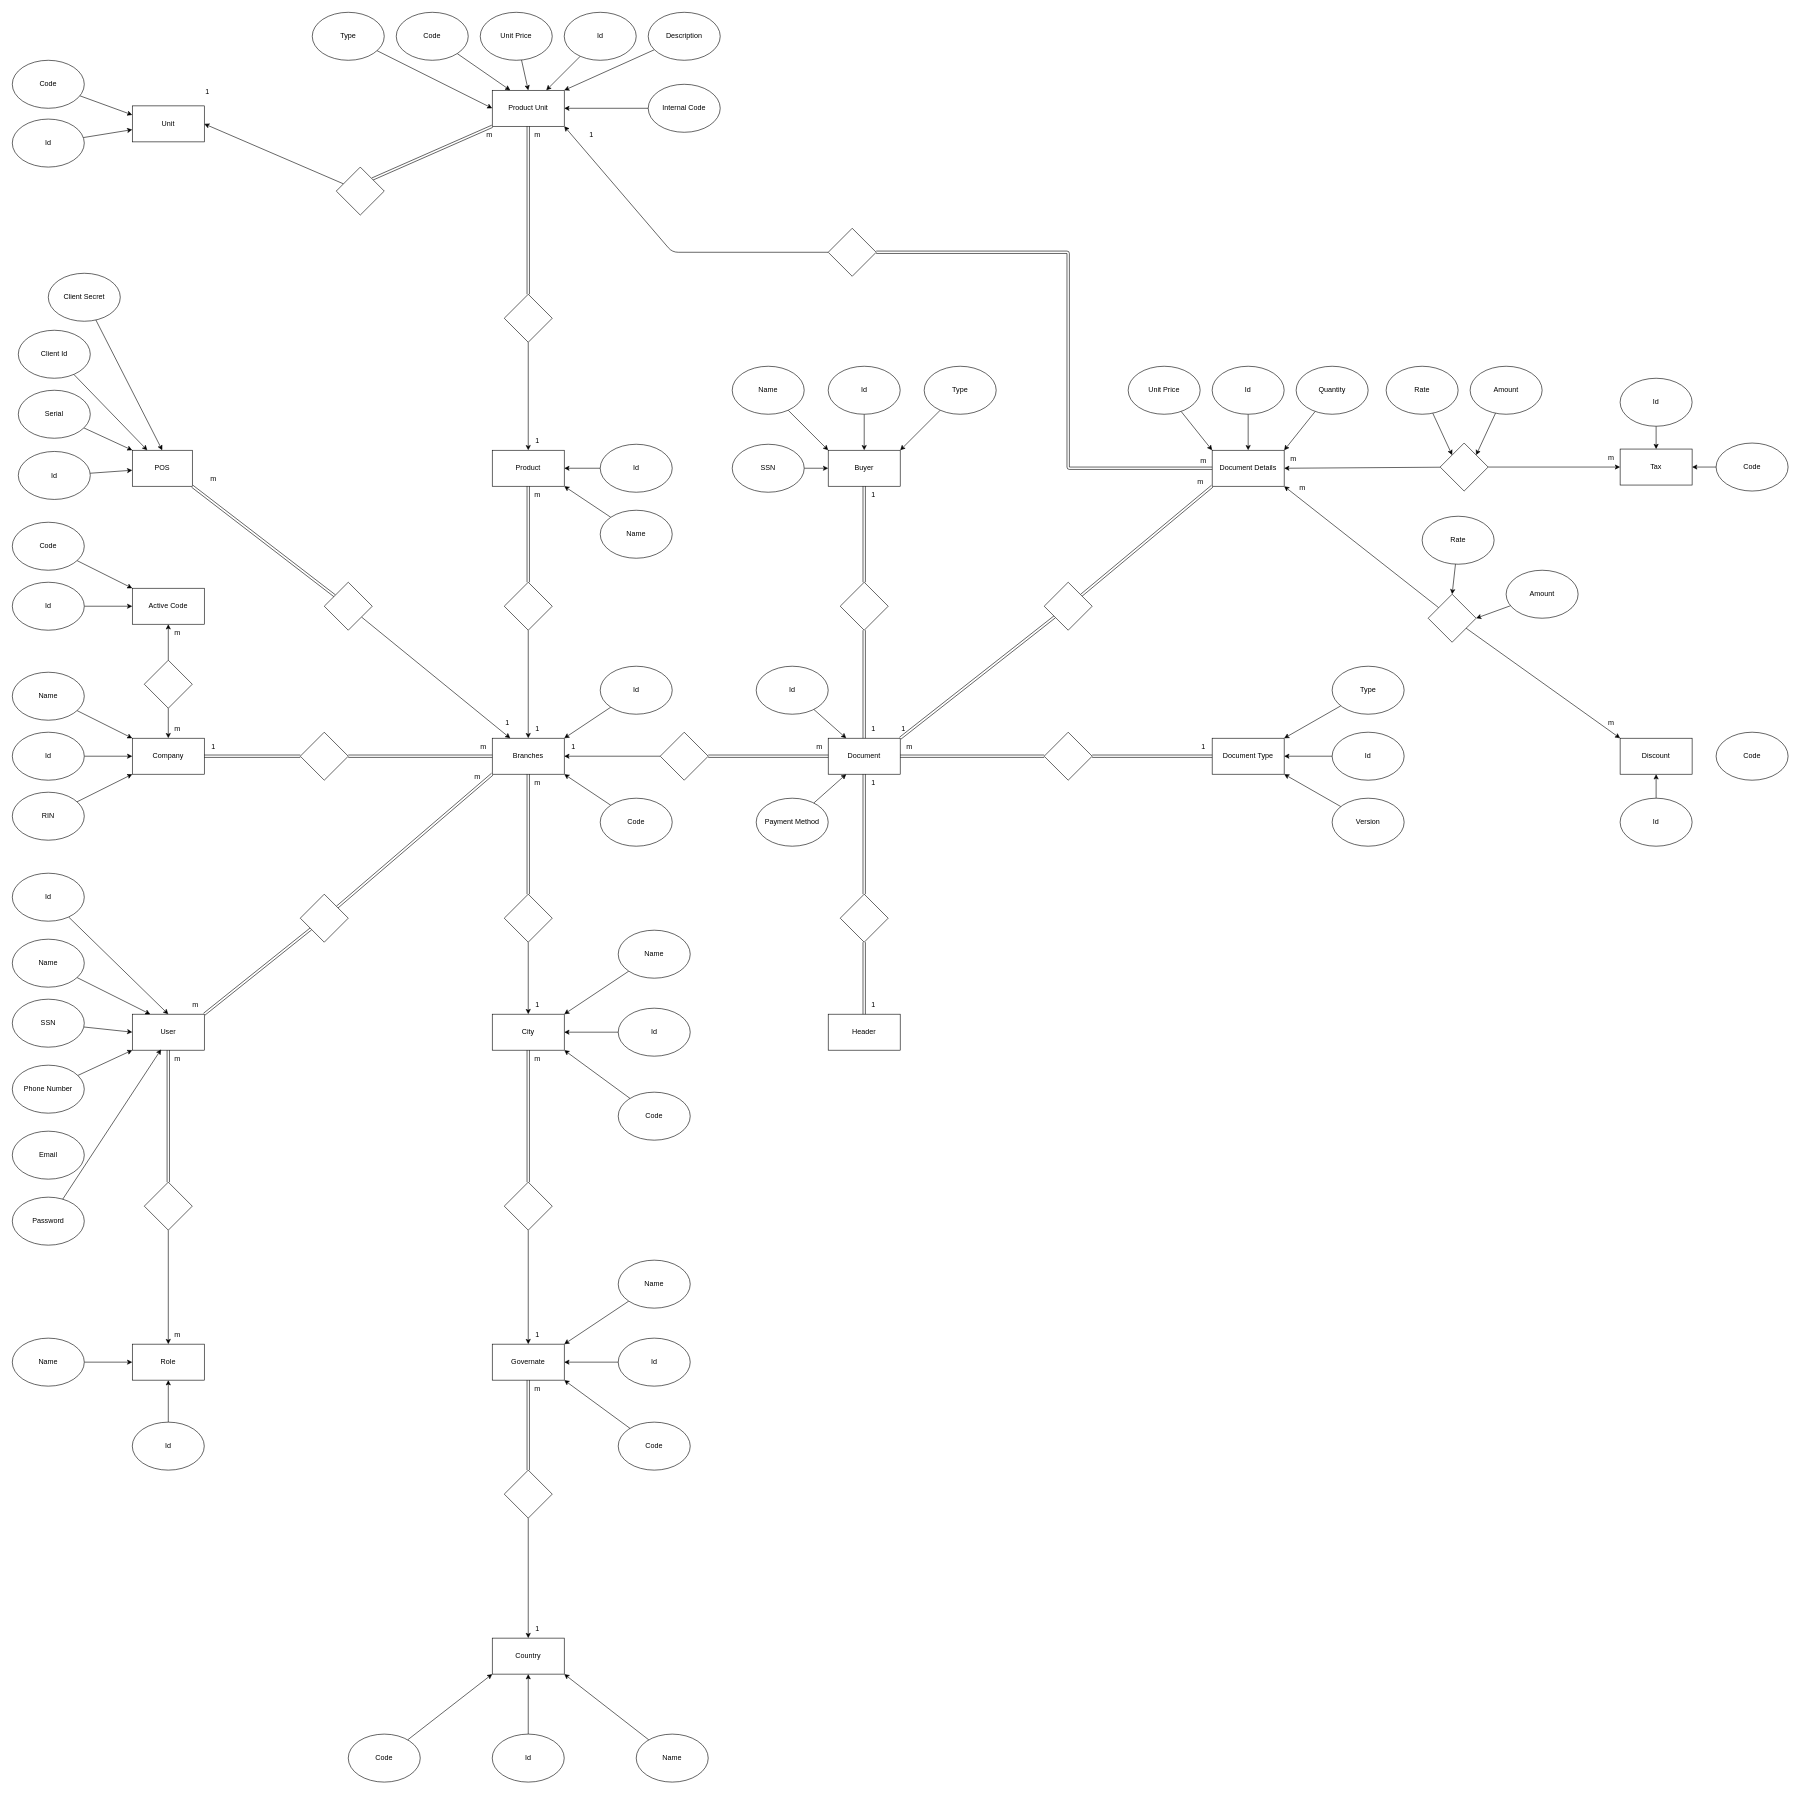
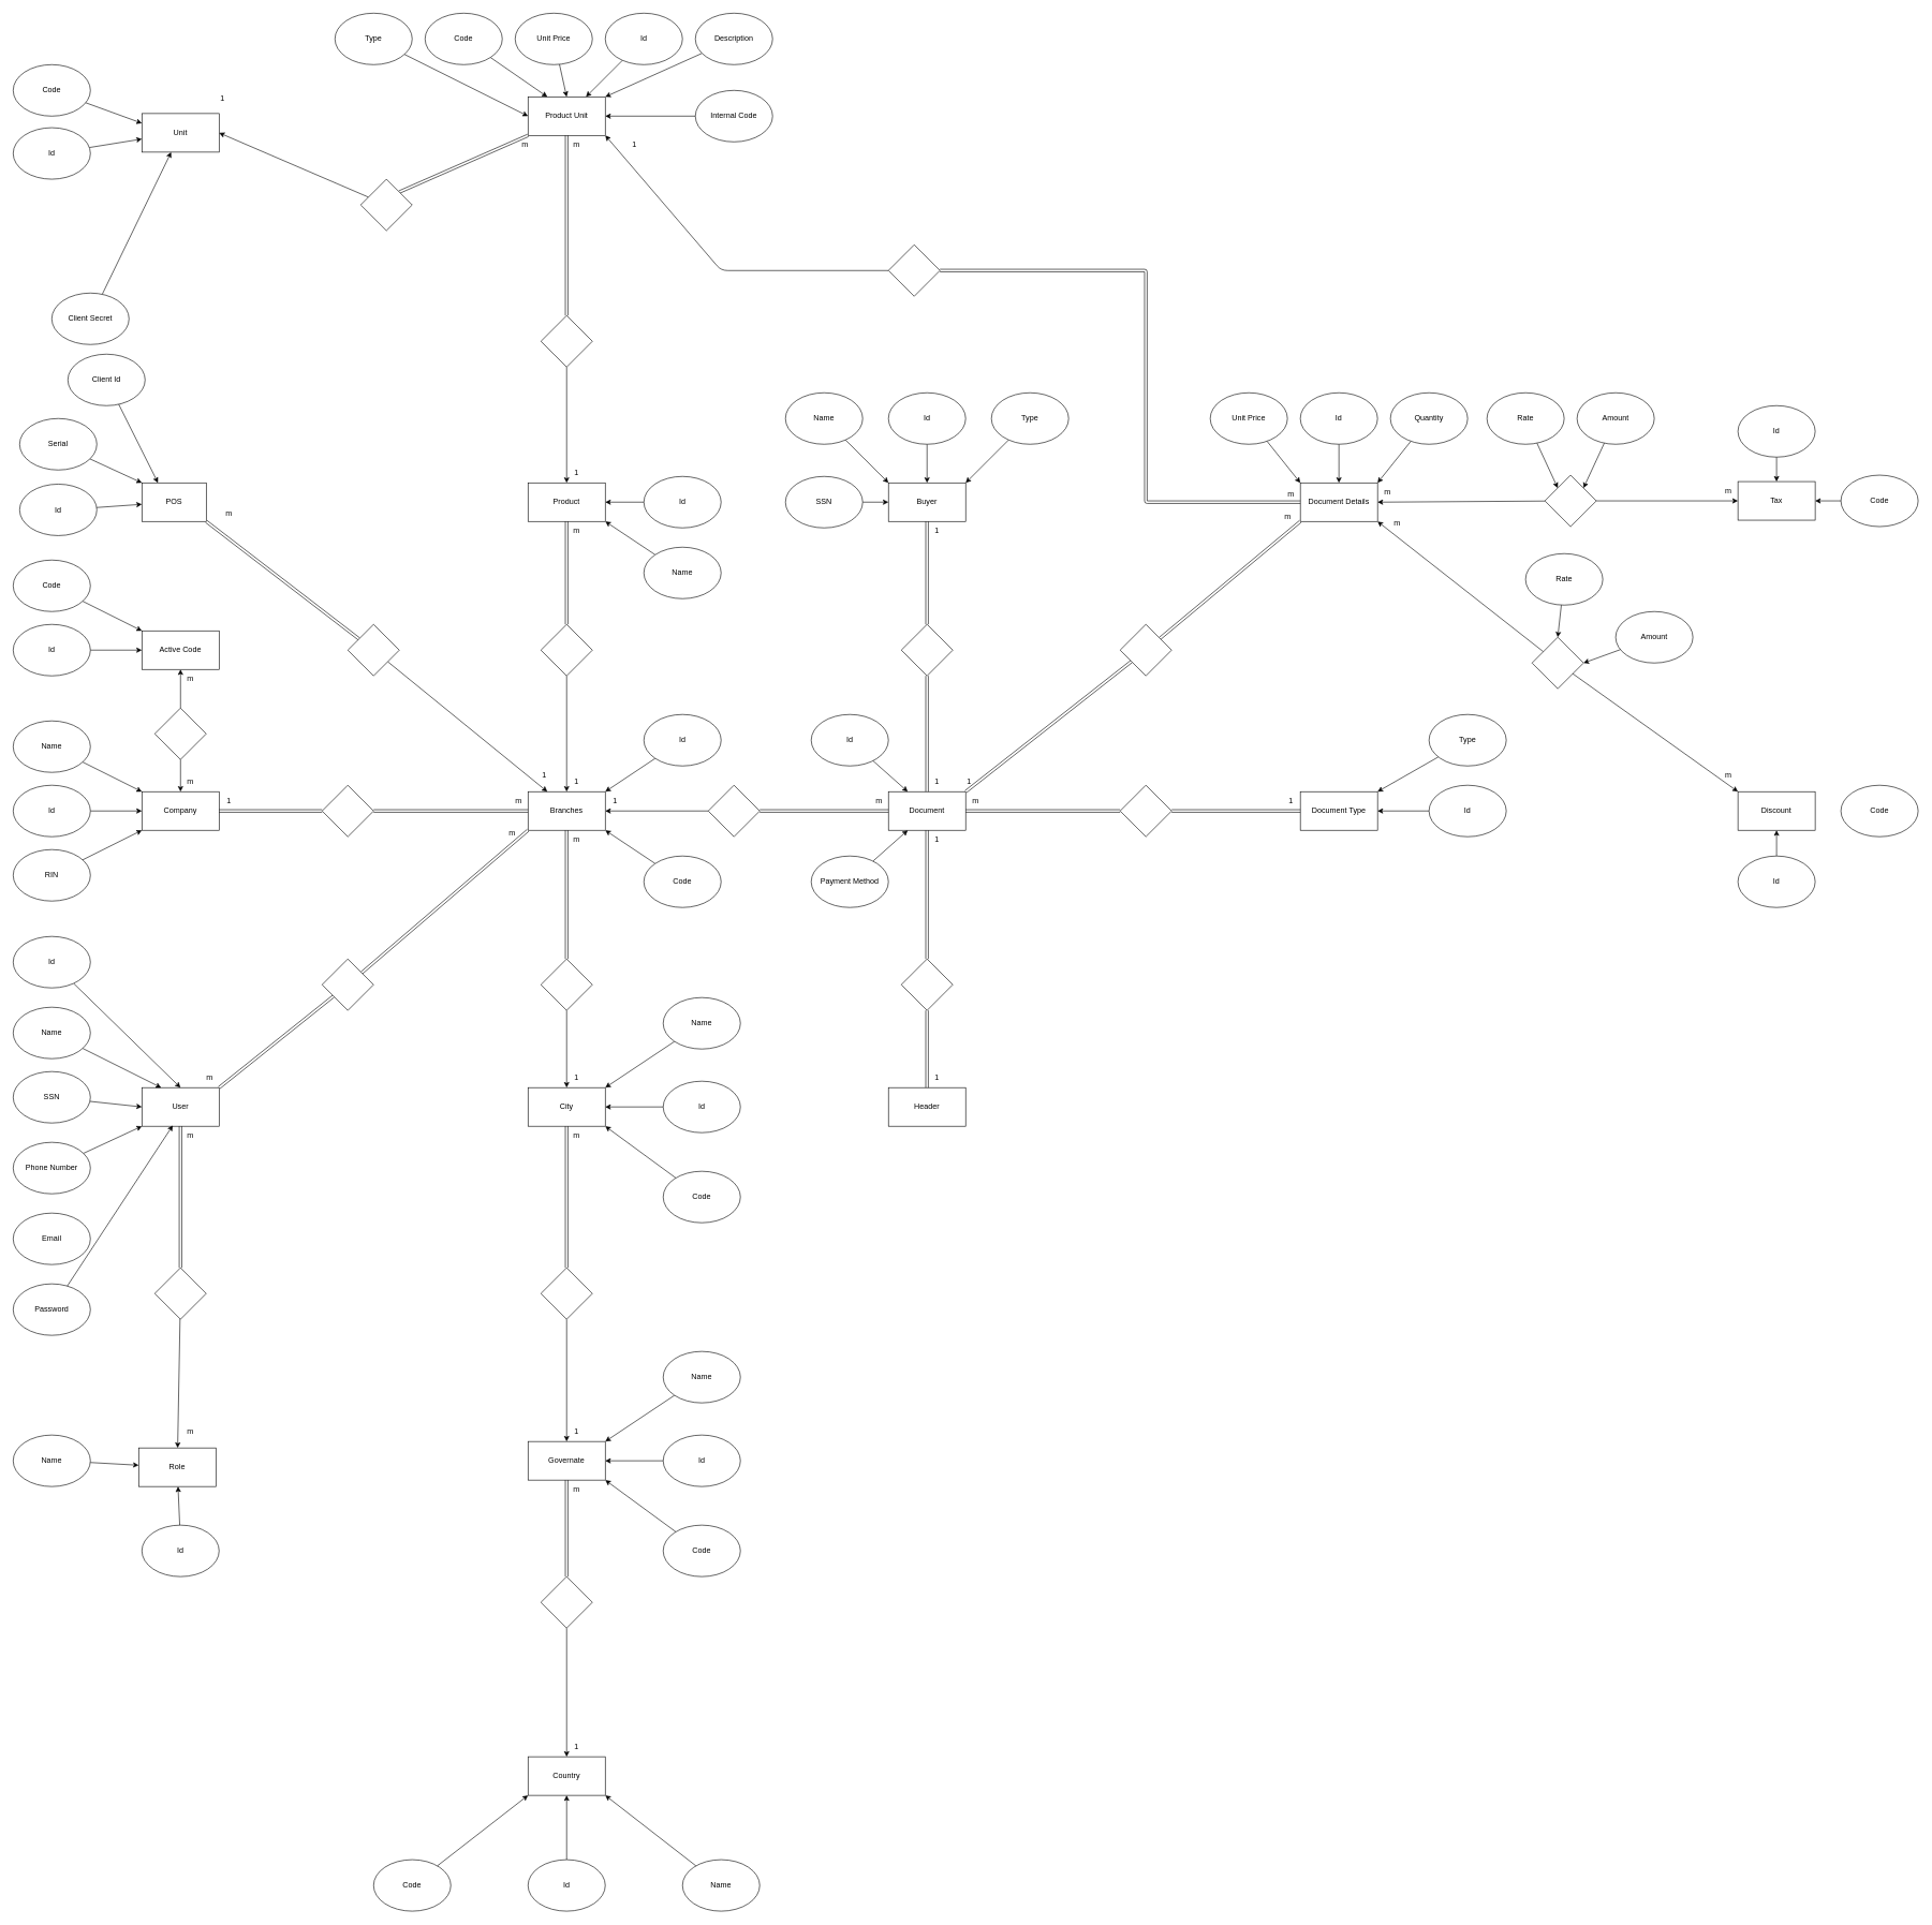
- <mxCell id="225" value="Client Id" style="ellipse;whiteSpace=wrap;html=1;" vertex="1" parent="1"><mxGeometry x="30" y="550" width="120" height="80" as="geometry" /></mxCell>
+ <mxCell id="225" value="Client Id" style="ellipse;whiteSpace=wrap;html=1;" vertex="1" parent="1"><mxGeometry x="105" y="550" width="120" height="80" as="geometry" /></mxCell>
- <mxCell id="226" style="edgeStyle=none;html=1;entryX=0.5;entryY=0;entryDx=0;entryDy=0;" edge="1" parent="1" source="227" target="216"><mxGeometry relative="1" as="geometry" /></mxCell>
+ <mxCell id="226" style="edgeStyle=none;html=1;" edge="1" parent="1" source="227" target="15"><mxGeometry relative="1" as="geometry" /></mxCell>
- <mxCell id="156" style="edgeStyle=none;html=1;entryX=1;entryY=1;entryDx=0;entryDy=0;" parent="1" source="157" target="9" edge="1"><mxGeometry relative="1" as="geometry" /></mxCell>
- <mxCell id="157" value="Version" style="ellipse;whiteSpace=wrap;html=1;" parent="1" vertex="1"><mxGeometry x="2220" y="1330" width="120" height="80" as="geometry" /></mxCell>
- <mxCell id="4" value="Role" style="rounded=0;whiteSpace=wrap;html=1;" parent="1" vertex="1"><mxGeometry x="220" y="2240" width="120" height="60" as="geometry" /></mxCell>
+ <mxCell id="4" value="Role" style="rounded=0;whiteSpace=wrap;html=1;" parent="1" vertex="1"><mxGeometry x="215" y="2250" width="120" height="60" as="geometry" /></mxCell>
